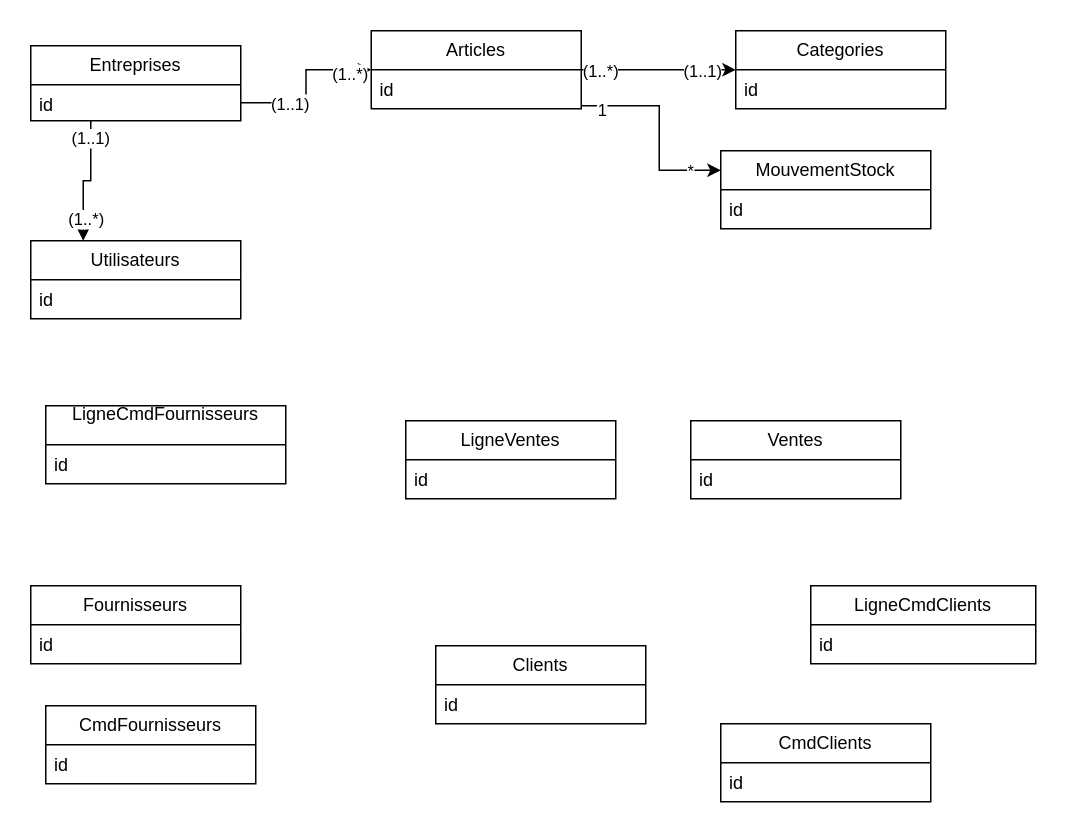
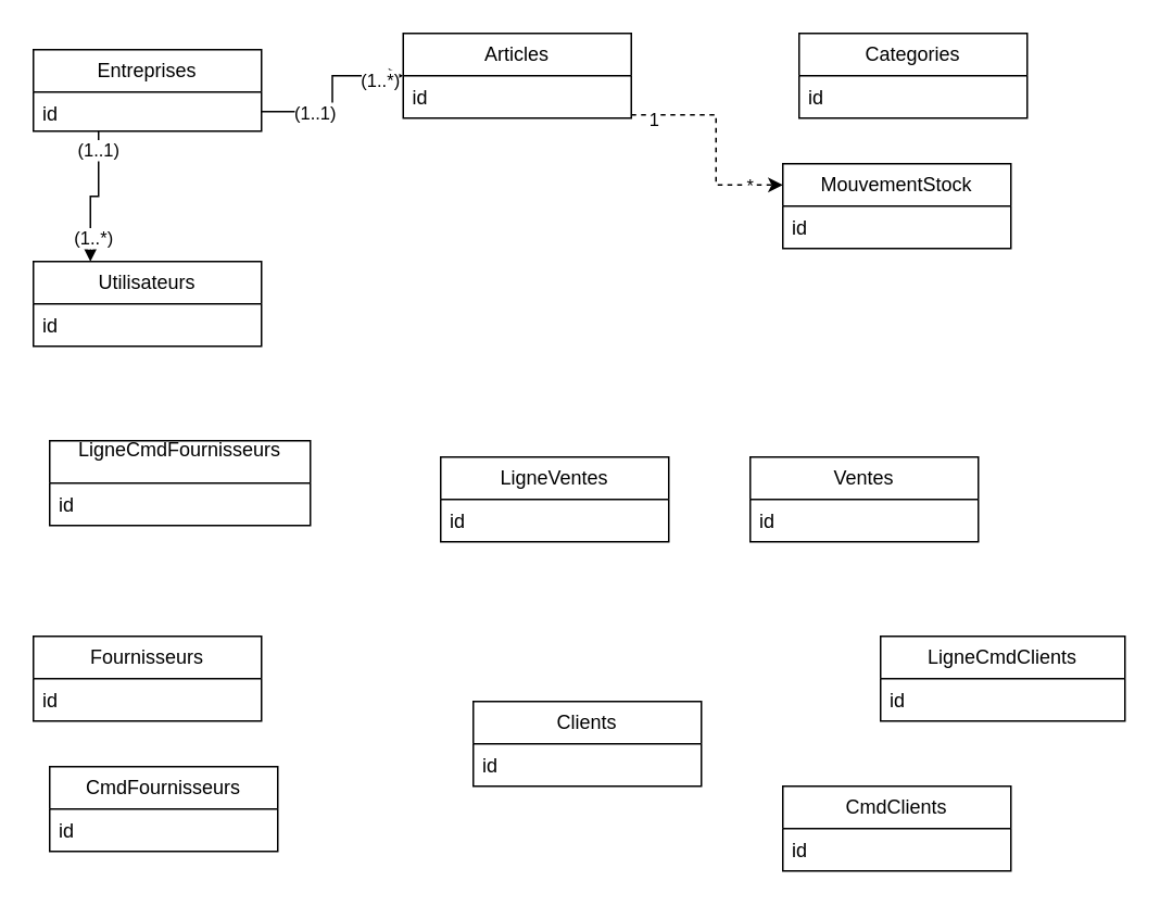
- <mxCell id="6" style="edgeStyle=orthogonalEdgeStyle;rounded=0;orthogonalLoop=1;jettySize=auto;html=1;" edge="1" parent="1" source="12" target="14"><mxGeometry relative="1" as="geometry" /></mxCell>
- <mxCell id="7" value="(1..*)" style="edgeLabel;html=1;align=center;verticalAlign=middle;resizable=0;points=[];" vertex="1" connectable="0" parent="6"><mxGeometry x="-0.767" relative="1" as="geometry"><mxPoint as="offset" /></mxGeometry></mxCell>
- <mxCell id="8" value="(1..1)" style="edgeLabel;html=1;align=center;verticalAlign=middle;resizable=0;points=[];" vertex="1" connectable="0" parent="6"><mxGeometry x="0.553" relative="1" as="geometry"><mxPoint as="offset" /></mxGeometry></mxCell>
- <mxCell id="9" style="edgeStyle=orthogonalEdgeStyle;rounded=0;orthogonalLoop=1;jettySize=auto;html=1;entryX=0;entryY=0.25;entryDx=0;entryDy=0;" edge="1" parent="1" source="12" target="16"><mxGeometry relative="1" as="geometry"><Array as="points"><mxPoint x="439" y="70" /><mxPoint x="439" y="113" /></Array></mxGeometry></mxCell>
+ <mxCell id="9" style="edgeStyle=orthogonalEdgeStyle;rounded=0;orthogonalLoop=1;jettySize=auto;html=1;entryX=0;entryY=0.25;entryDx=0;entryDy=0;dashed=1;" edge="1" parent="1" source="12" target="16"><mxGeometry relative="1" as="geometry"><Array as="points"><mxPoint x="439" y="70" /><mxPoint x="439" y="113" /></Array></mxGeometry></mxCell>
